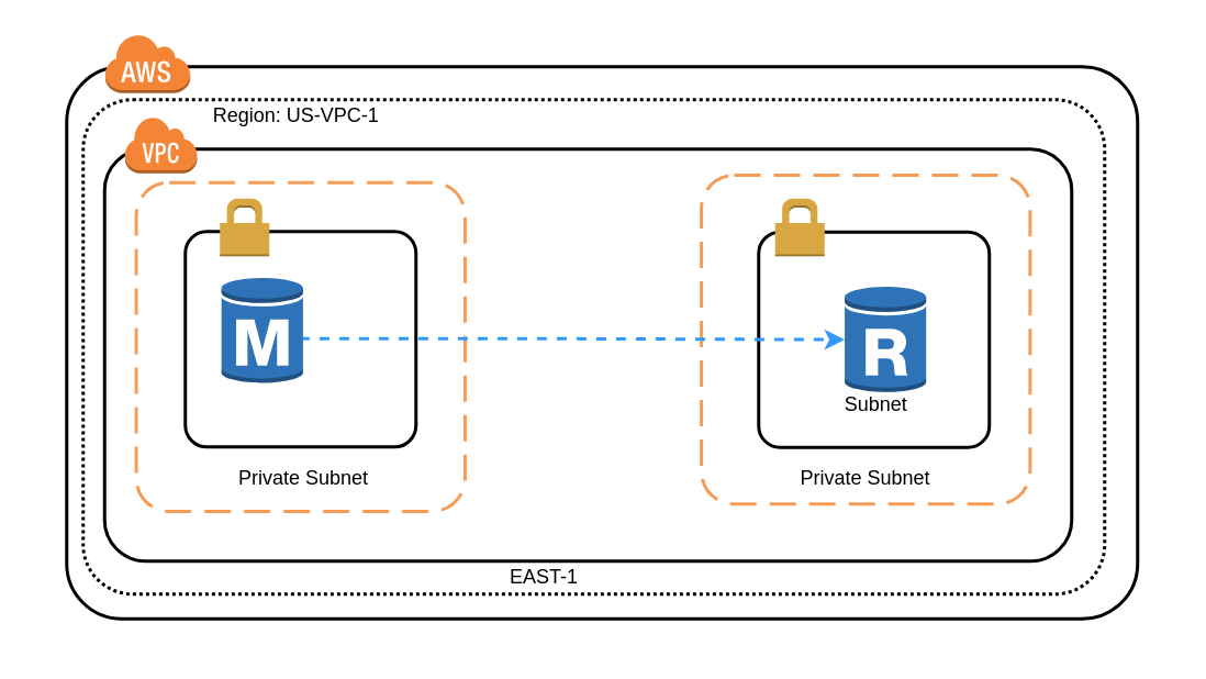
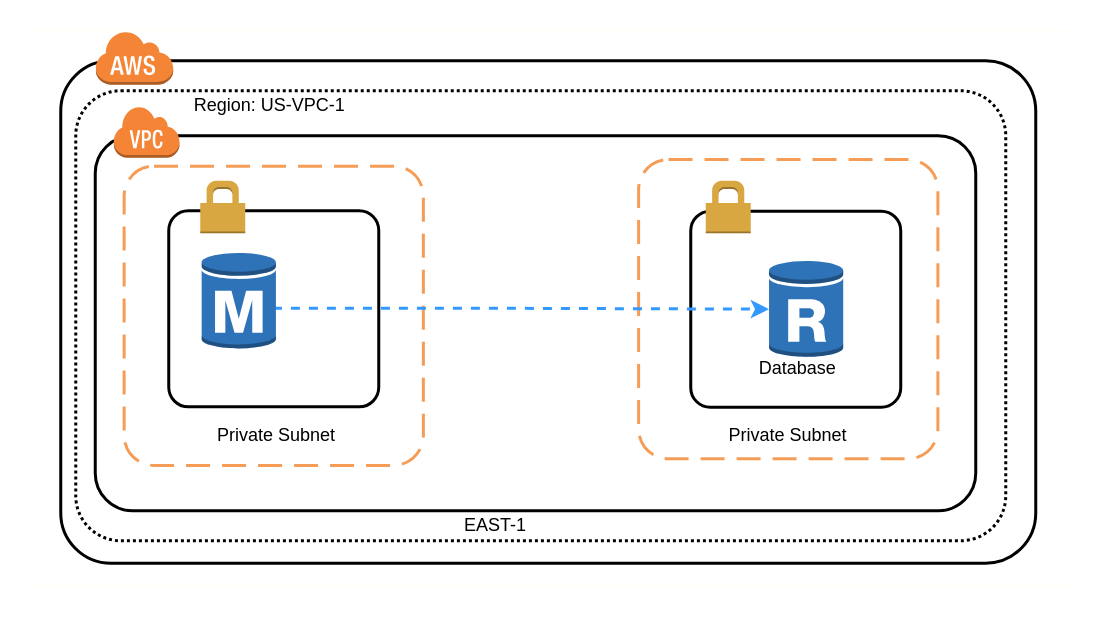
- <mxCell id="16" value="Subnet" style="text;html=1;strokeColor=none;fillColor=none;align=center;verticalAlign=middle;whiteSpace=wrap;rounded=0;" parent="1" vertex="1"><mxGeometry x="512.202" y="237.027" width="39.048" height="16.136" as="geometry" /></mxCell>
+ <mxCell id="16" value="Database" style="text;html=1;strokeColor=none;fillColor=none;align=center;verticalAlign=middle;whiteSpace=wrap;rounded=0;" parent="1" vertex="1"><mxGeometry x="512.202" y="237.027" width="39.048" height="16.136" as="geometry" /></mxCell>
